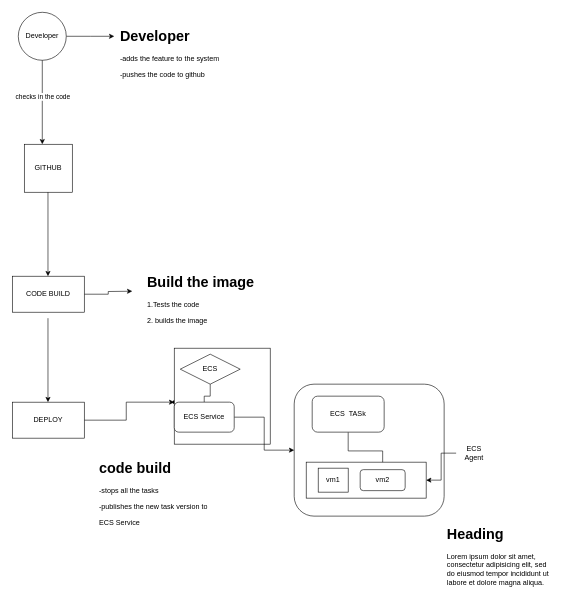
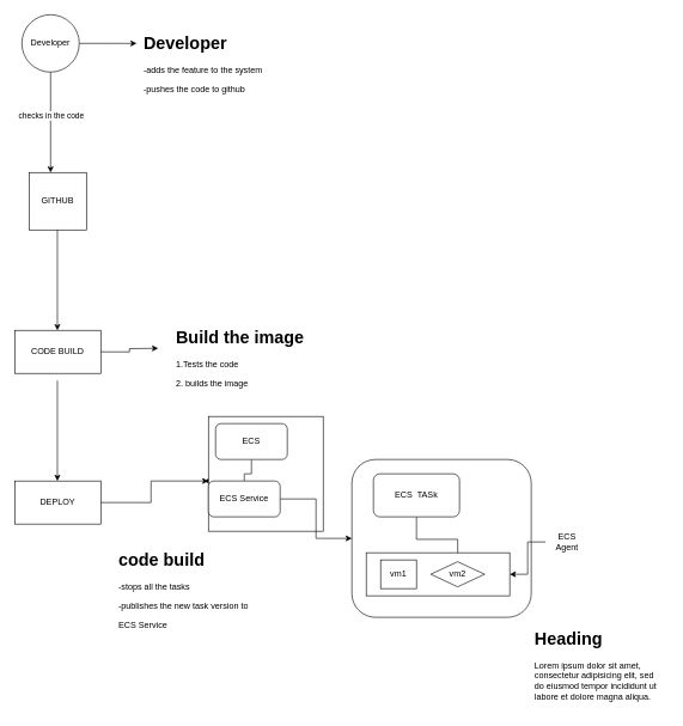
- <mxCell id="16" value="ECS" style="rhombus;whiteSpace=wrap;html=1;" vertex="1" parent="1"><mxGeometry x="300" y="590" width="100" height="50" as="geometry" /></mxCell>
+ <mxCell id="16" value="ECS" style="rounded=1;whiteSpace=wrap;html=1;" vertex="1" parent="1"><mxGeometry x="300" y="590" width="100" height="50" as="geometry" /></mxCell>
- <mxCell id="27" value="vm2" style="whiteSpace=wrap;html=1;rounded=1;" vertex="1" parent="1"><mxGeometry x="600" y="782.5" width="75" height="35" as="geometry" /></mxCell>
+ <mxCell id="27" value="vm2" style="rhombus;whiteSpace=wrap;html=1;" vertex="1" parent="1"><mxGeometry x="600" y="782.5" width="75" height="35" as="geometry" /></mxCell>
